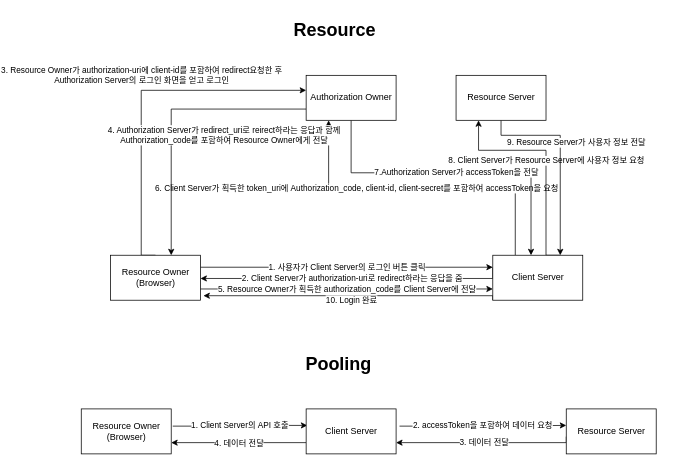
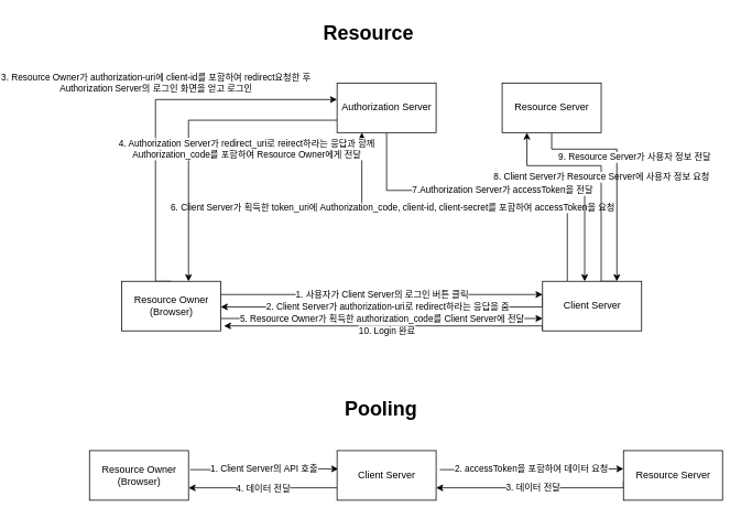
- <mxCell id="14" value="Authorization Owner" style="rounded=0;whiteSpace=wrap;html=1;" vertex="1" parent="1"><mxGeometry x="320.5" y="100" width="120" height="60" as="geometry" /></mxCell>
+ <mxCell id="14" value="Authorization Server" style="rounded=0;whiteSpace=wrap;html=1;" vertex="1" parent="1"><mxGeometry x="320.5" y="100" width="120" height="60" as="geometry" /></mxCell>
- <mxCell id="25" value="&lt;h1&gt;Pooling&lt;/h1&gt;" style="text;html=1;strokeColor=none;fillColor=none;spacing=5;spacingTop=-20;whiteSpace=wrap;overflow=hidden;rounded=0;" vertex="1" parent="1"><mxGeometry x="314.5" y="465" width="99" height="40" as="geometry" /></mxCell>
+ <mxCell id="25" value="&lt;h1&gt;Pooling&lt;/h1&gt;" style="text;html=1;strokeColor=none;fillColor=none;spacing=5;spacingTop=-20;whiteSpace=wrap;overflow=hidden;rounded=0;" vertex="1" parent="1"><mxGeometry x="324.5" y="475" width="99" height="40" as="geometry" /></mxCell>
